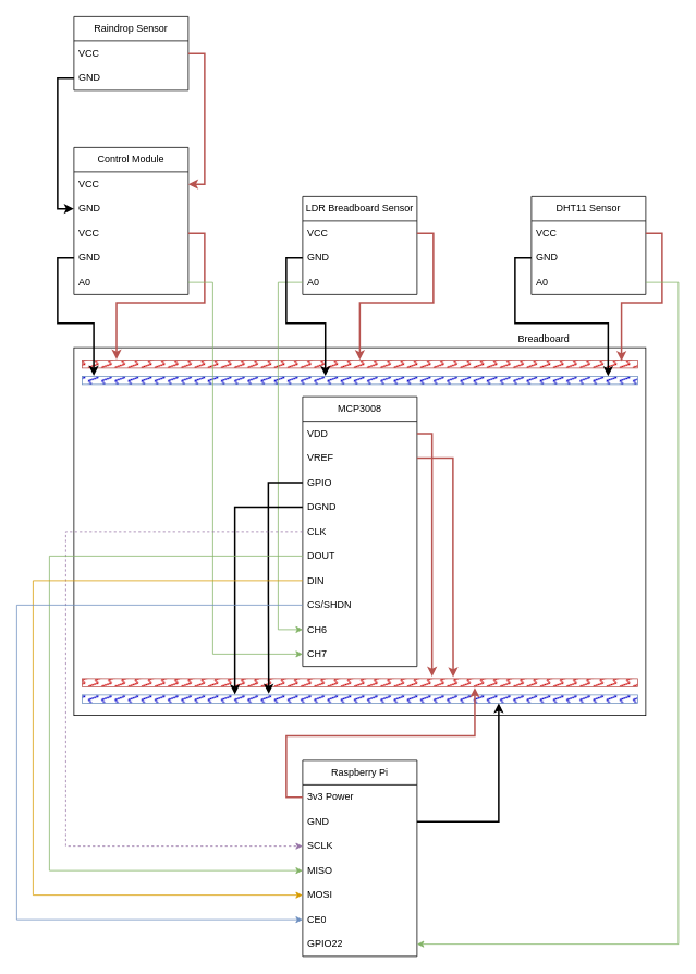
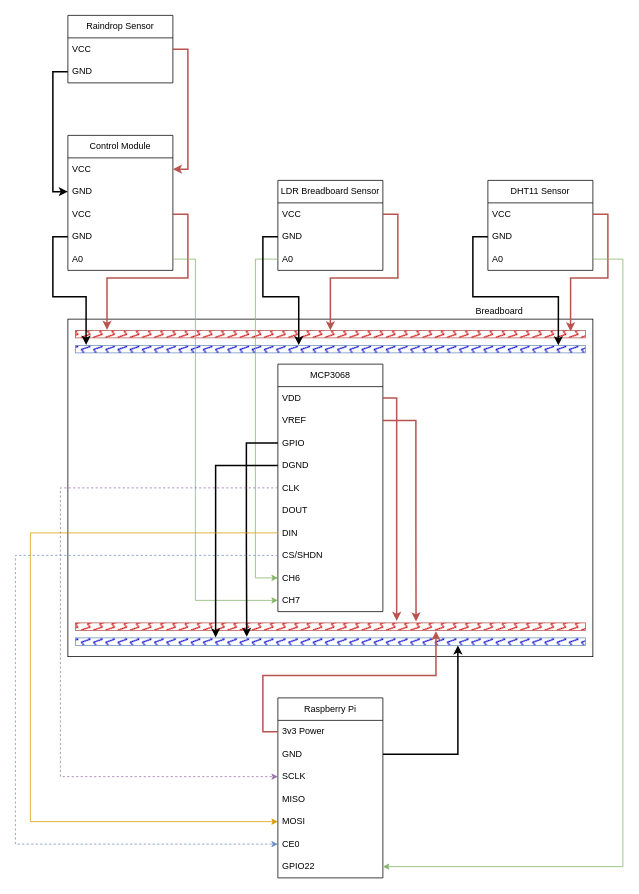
- <mxCell id="19" value="MCP3008" style="swimlane;fontStyle=0;childLayout=stackLayout;horizontal=1;startSize=30;horizontalStack=0;resizeParent=1;resizeParentMax=0;resizeLast=0;collapsible=1;marginBottom=0;whiteSpace=wrap;html=1;" vertex="1" parent="1"><mxGeometry x="370" y="485" width="140" height="330" as="geometry" /></mxCell>
+ <mxCell id="19" value="MCP3068" style="swimlane;fontStyle=0;childLayout=stackLayout;horizontal=1;startSize=30;horizontalStack=0;resizeParent=1;resizeParentMax=0;resizeLast=0;collapsible=1;marginBottom=0;whiteSpace=wrap;html=1;" vertex="1" parent="1"><mxGeometry x="370" y="485" width="140" height="330" as="geometry" /></mxCell>
- <mxCell id="61" style="edgeStyle=orthogonalEdgeStyle;rounded=0;orthogonalLoop=1;jettySize=auto;html=1;entryX=0;entryY=0.5;entryDx=0;entryDy=0;fillColor=#d5e8d4;strokeColor=#82b366;" edge="1" parent="1" source="25" target="50"><mxGeometry relative="1" as="geometry"><Array as="points"><mxPoint x="60" y="680" /><mxPoint x="60" y="1065" /></Array></mxGeometry></mxCell>
- <mxCell id="63" style="edgeStyle=orthogonalEdgeStyle;rounded=0;orthogonalLoop=1;jettySize=auto;html=1;entryX=0;entryY=0.5;entryDx=0;entryDy=0;fillColor=#dae8fc;strokeColor=#6c8ebf;" edge="1" parent="1" source="27" target="52"><mxGeometry relative="1" as="geometry"><Array as="points"><mxPoint x="20" y="740" /><mxPoint x="20" y="1125" /></Array></mxGeometry></mxCell>
+ <mxCell id="63" style="edgeStyle=orthogonalEdgeStyle;rounded=0;orthogonalLoop=1;jettySize=auto;html=1;entryX=0;entryY=0.5;entryDx=0;entryDy=0;fillColor=#dae8fc;strokeColor=#6c8ebf;dashed=1;" edge="1" parent="1" source="27" target="52"><mxGeometry relative="1" as="geometry"><Array as="points"><mxPoint x="20" y="740" /><mxPoint x="20" y="1125" /></Array></mxGeometry></mxCell>
